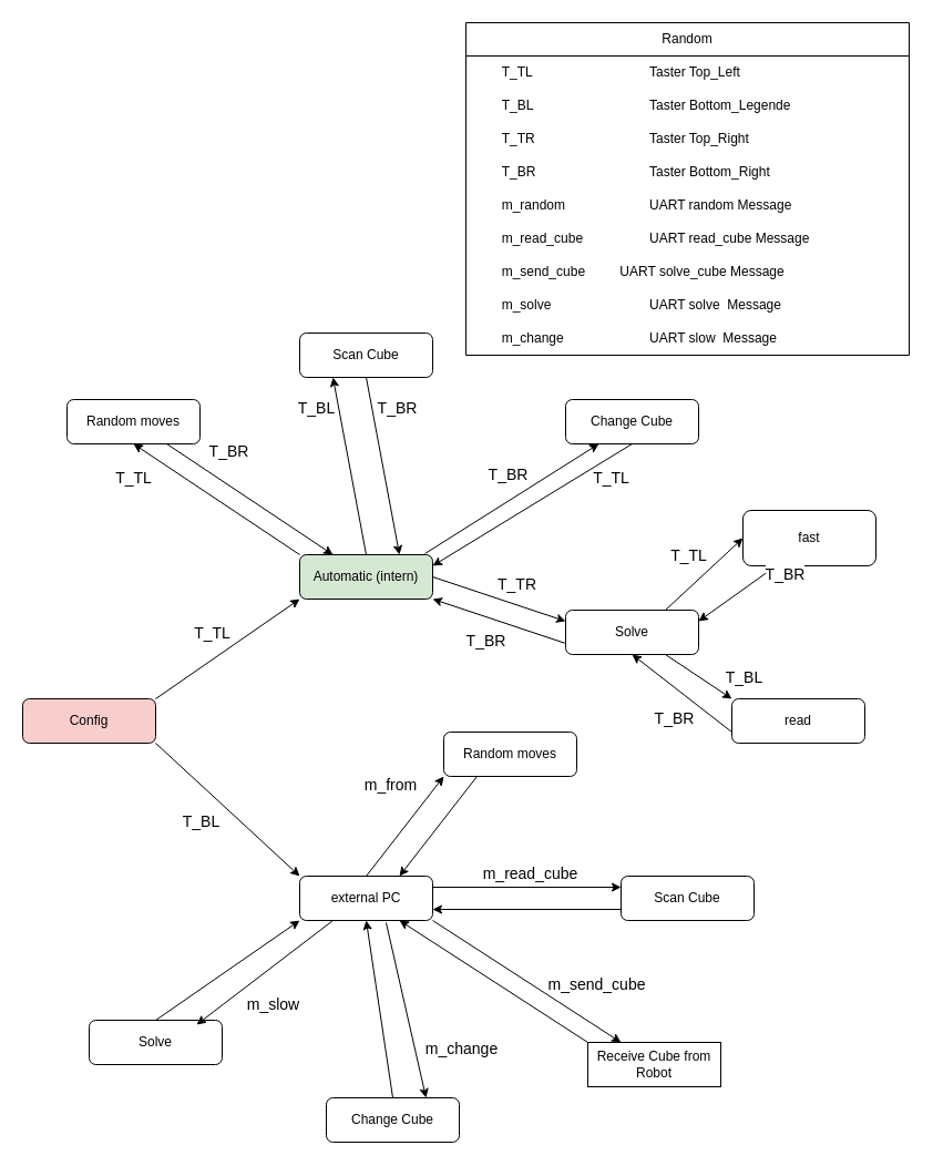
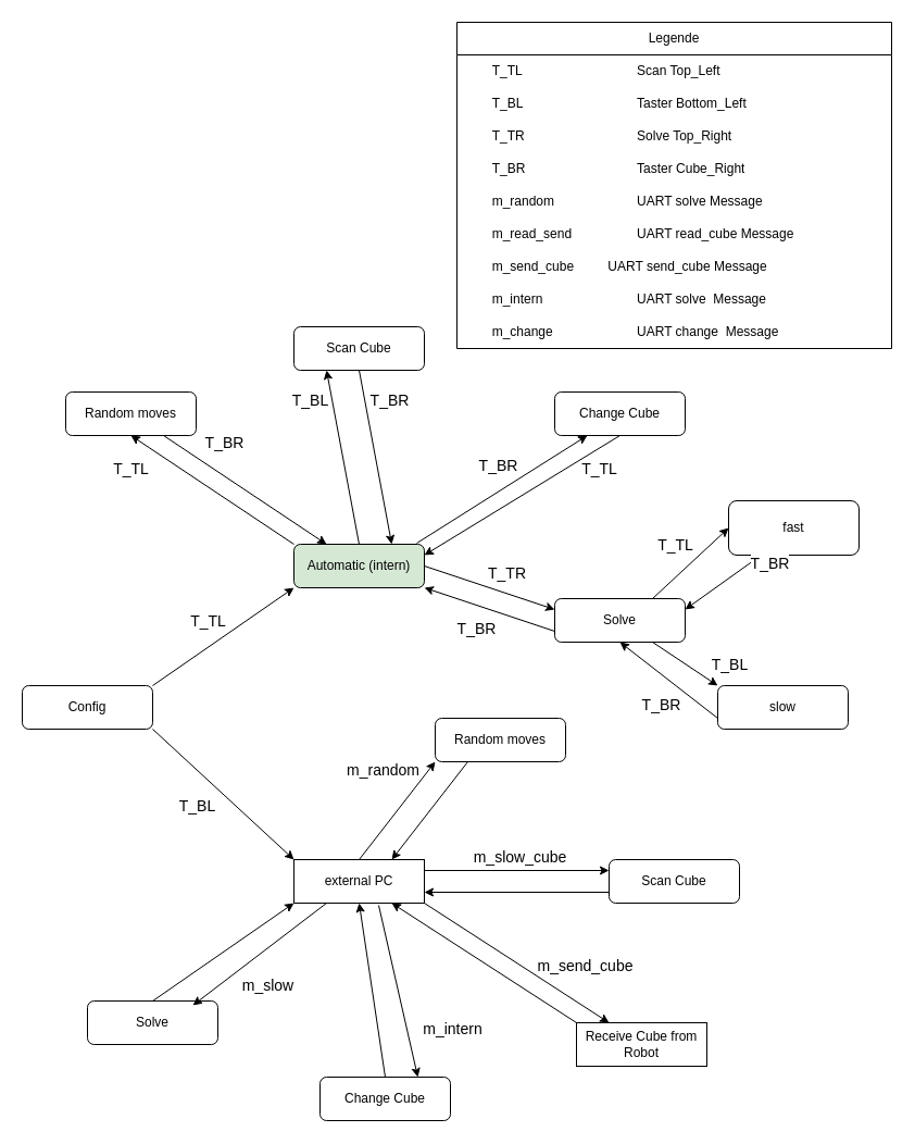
- <mxCell id="38" value="Random" style="swimlane;fontStyle=0;childLayout=stackLayout;horizontal=1;startSize=30;horizontalStack=0;resizeParent=1;resizeParentMax=0;resizeLast=0;collapsible=1;marginBottom=0;whiteSpace=wrap;html=1;" parent="1" vertex="1"><mxGeometry x="420" width="400" height="300" as="geometry" y="20"><mxRectangle x="610" y="525" width="90" height="30" as="alternateBounds" /></mxGeometry></mxCell>
+ <mxCell id="38" value="Legende" style="swimlane;fontStyle=0;childLayout=stackLayout;horizontal=1;startSize=30;horizontalStack=0;resizeParent=1;resizeParentMax=0;resizeLast=0;collapsible=1;marginBottom=0;whiteSpace=wrap;html=1;" parent="1" vertex="1"><mxGeometry x="420" width="400" height="300" as="geometry" y="20"><mxRectangle x="610" y="525" width="90" height="30" as="alternateBounds" /></mxGeometry></mxCell>
- <mxCell id="39" value="&lt;span style=&quot;white-space: pre;&quot;&gt;&#09;&lt;/span&gt;T_TL&lt;span style=&quot;white-space: pre;&quot;&gt;&#09;&lt;/span&gt;&lt;span style=&quot;white-space: pre;&quot;&gt;&#09;&lt;/span&gt;&lt;span style=&quot;white-space: pre;&quot;&gt;&#09;&lt;/span&gt;&lt;span style=&quot;white-space: pre;&quot;&gt;&#09;&lt;/span&gt;Taster Top_Left" style="text;strokeColor=none;fillColor=none;align=left;verticalAlign=middle;spacingLeft=4;spacingRight=4;overflow=hidden;points=[[0,0.5],[1,0.5]];portConstraint=eastwest;rotatable=0;whiteSpace=wrap;html=1;" parent="38" vertex="1"><mxGeometry y="30" width="400" height="30" as="geometry" /></mxCell>
+ <mxCell id="39" value="&lt;span style=&quot;white-space: pre;&quot;&gt;&#09;&lt;/span&gt;T_TL&lt;span style=&quot;white-space: pre;&quot;&gt;&#09;&lt;/span&gt;&lt;span style=&quot;white-space: pre;&quot;&gt;&#09;&lt;/span&gt;&lt;span style=&quot;white-space: pre;&quot;&gt;&#09;&lt;/span&gt;&lt;span style=&quot;white-space: pre;&quot;&gt;&#09;&lt;/span&gt;Scan Top_Left" style="text;strokeColor=none;fillColor=none;align=left;verticalAlign=middle;spacingLeft=4;spacingRight=4;overflow=hidden;points=[[0,0.5],[1,0.5]];portConstraint=eastwest;rotatable=0;whiteSpace=wrap;html=1;" parent="38" vertex="1"><mxGeometry y="30" width="400" height="30" as="geometry" /></mxCell>
- <mxCell id="40" value="&lt;span style=&quot;white-space: pre;&quot;&gt;&#09;&lt;/span&gt;T_BL&lt;span style=&quot;white-space: pre;&quot;&gt;&#09;&lt;/span&gt;&lt;span style=&quot;white-space: pre;&quot;&gt;&#09;&lt;span style=&quot;white-space: pre;&quot;&gt;&#09;&lt;/span&gt;&lt;span style=&quot;white-space: pre;&quot;&gt;&#09;&lt;/span&gt;&lt;/span&gt;Taster Bottom_Legende" style="text;strokeColor=none;fillColor=none;align=left;verticalAlign=middle;spacingLeft=4;spacingRight=4;overflow=hidden;points=[[0,0.5],[1,0.5]];portConstraint=eastwest;rotatable=0;whiteSpace=wrap;html=1;" parent="38" vertex="1"><mxGeometry y="60" width="400" height="30" as="geometry" /></mxCell>
+ <mxCell id="40" value="&lt;span style=&quot;white-space: pre;&quot;&gt;&#09;&lt;/span&gt;T_BL&lt;span style=&quot;white-space: pre;&quot;&gt;&#09;&lt;/span&gt;&lt;span style=&quot;white-space: pre;&quot;&gt;&#09;&lt;span style=&quot;white-space: pre;&quot;&gt;&#09;&lt;/span&gt;&lt;span style=&quot;white-space: pre;&quot;&gt;&#09;&lt;/span&gt;&lt;/span&gt;Taster Bottom_Left" style="text;strokeColor=none;fillColor=none;align=left;verticalAlign=middle;spacingLeft=4;spacingRight=4;overflow=hidden;points=[[0,0.5],[1,0.5]];portConstraint=eastwest;rotatable=0;whiteSpace=wrap;html=1;" parent="38" vertex="1"><mxGeometry y="60" width="400" height="30" as="geometry" /></mxCell>
- <mxCell id="41" value="&lt;span style=&quot;white-space: pre;&quot;&gt;&#09;&lt;/span&gt;T_TR&lt;span style=&quot;white-space: pre;&quot;&gt;&#09;&lt;/span&gt;&lt;span style=&quot;white-space: pre;&quot;&gt;&#09;&lt;span style=&quot;white-space: pre;&quot;&gt;&#09;&lt;/span&gt;&lt;span style=&quot;white-space: pre;&quot;&gt;&#09;&lt;/span&gt;&lt;/span&gt;Taster Top_Right" style="text;strokeColor=none;fillColor=none;align=left;verticalAlign=middle;spacingLeft=4;spacingRight=4;overflow=hidden;points=[[0,0.5],[1,0.5]];portConstraint=eastwest;rotatable=0;whiteSpace=wrap;html=1;" parent="38" vertex="1"><mxGeometry y="90" width="400" height="30" as="geometry" /></mxCell>
+ <mxCell id="41" value="&lt;span style=&quot;white-space: pre;&quot;&gt;&#09;&lt;/span&gt;T_TR&lt;span style=&quot;white-space: pre;&quot;&gt;&#09;&lt;/span&gt;&lt;span style=&quot;white-space: pre;&quot;&gt;&#09;&lt;span style=&quot;white-space: pre;&quot;&gt;&#09;&lt;/span&gt;&lt;span style=&quot;white-space: pre;&quot;&gt;&#09;&lt;/span&gt;&lt;/span&gt;Solve Top_Right" style="text;strokeColor=none;fillColor=none;align=left;verticalAlign=middle;spacingLeft=4;spacingRight=4;overflow=hidden;points=[[0,0.5],[1,0.5]];portConstraint=eastwest;rotatable=0;whiteSpace=wrap;html=1;" parent="38" vertex="1"><mxGeometry y="90" width="400" height="30" as="geometry" /></mxCell>
- <mxCell id="42" value="&lt;span style=&quot;white-space: pre;&quot;&gt;&#09;&lt;/span&gt;T_BR&lt;span style=&quot;white-space: pre;&quot;&gt;&#09;&lt;/span&gt;&lt;span style=&quot;white-space: pre;&quot;&gt;&#09;&lt;span style=&quot;white-space: pre;&quot;&gt;&#09;&lt;/span&gt;&lt;span style=&quot;white-space: pre;&quot;&gt;&#09;&lt;/span&gt;&lt;/span&gt;Taster Bottom_Right" style="text;strokeColor=none;fillColor=none;align=left;verticalAlign=middle;spacingLeft=4;spacingRight=4;overflow=hidden;points=[[0,0.5],[1,0.5]];portConstraint=eastwest;rotatable=0;whiteSpace=wrap;html=1;" parent="38" vertex="1"><mxGeometry y="120" width="400" height="30" as="geometry" /></mxCell>
+ <mxCell id="42" value="&lt;span style=&quot;white-space: pre;&quot;&gt;&#09;&lt;/span&gt;T_BR&lt;span style=&quot;white-space: pre;&quot;&gt;&#09;&lt;/span&gt;&lt;span style=&quot;white-space: pre;&quot;&gt;&#09;&lt;span style=&quot;white-space: pre;&quot;&gt;&#09;&lt;/span&gt;&lt;span style=&quot;white-space: pre;&quot;&gt;&#09;&lt;/span&gt;&lt;/span&gt;Taster Cube_Right" style="text;strokeColor=none;fillColor=none;align=left;verticalAlign=middle;spacingLeft=4;spacingRight=4;overflow=hidden;points=[[0,0.5],[1,0.5]];portConstraint=eastwest;rotatable=0;whiteSpace=wrap;html=1;" parent="38" vertex="1"><mxGeometry y="120" width="400" height="30" as="geometry" /></mxCell>
- <mxCell id="43" value="&lt;span style=&quot;white-space: pre;&quot;&gt;&#09;&lt;/span&gt;m_random&lt;span style=&quot;white-space: pre;&quot;&gt;&#09;&lt;/span&gt;&lt;span style=&quot;white-space: pre;&quot;&gt;&#09;&lt;span style=&quot;white-space: pre;&quot;&gt;&#09;&lt;/span&gt;&lt;/span&gt;UART random Message" style="text;strokeColor=none;fillColor=none;align=left;verticalAlign=middle;spacingLeft=4;spacingRight=4;overflow=hidden;points=[[0,0.5],[1,0.5]];portConstraint=eastwest;rotatable=0;whiteSpace=wrap;html=1;" parent="38" vertex="1"><mxGeometry y="150" width="400" height="30" as="geometry" /></mxCell>
+ <mxCell id="43" value="&lt;span style=&quot;white-space: pre;&quot;&gt;&#09;&lt;/span&gt;m_random&lt;span style=&quot;white-space: pre;&quot;&gt;&#09;&lt;/span&gt;&lt;span style=&quot;white-space: pre;&quot;&gt;&#09;&lt;span style=&quot;white-space: pre;&quot;&gt;&#09;&lt;/span&gt;&lt;/span&gt;UART solve Message" style="text;strokeColor=none;fillColor=none;align=left;verticalAlign=middle;spacingLeft=4;spacingRight=4;overflow=hidden;points=[[0,0.5],[1,0.5]];portConstraint=eastwest;rotatable=0;whiteSpace=wrap;html=1;" parent="38" vertex="1"><mxGeometry y="150" width="400" height="30" as="geometry" /></mxCell>
- <mxCell id="44" value="&lt;span style=&quot;white-space: pre;&quot;&gt;&#09;&lt;/span&gt;m_read_cube&lt;span style=&quot;white-space: pre;&quot;&gt;&#09;&lt;/span&gt;&lt;span style=&quot;white-space: pre;&quot;&gt;&#09;&lt;/span&gt;&lt;span style=&quot;white-space: pre;&quot;&gt;&#09;&lt;/span&gt;UART read_cube Message&lt;span style=&quot;white-space: pre;&quot;&gt;&#09;&lt;/span&gt;&lt;span style=&quot;white-space: pre;&quot;&gt;&#09;&lt;/span&gt;&lt;span style=&quot;white-space: pre;&quot;&gt;&#09;&lt;/span&gt;" style="text;strokeColor=none;fillColor=none;align=left;verticalAlign=middle;spacingLeft=4;spacingRight=4;overflow=hidden;points=[[0,0.5],[1,0.5]];portConstraint=eastwest;rotatable=0;whiteSpace=wrap;html=1;" parent="38" vertex="1"><mxGeometry y="180" width="400" height="30" as="geometry" /></mxCell>
+ <mxCell id="44" value="&lt;span style=&quot;white-space: pre;&quot;&gt;&#09;&lt;/span&gt;m_read_send&lt;span style=&quot;white-space: pre;&quot;&gt;&#09;&lt;/span&gt;&lt;span style=&quot;white-space: pre;&quot;&gt;&#09;&lt;/span&gt;&lt;span style=&quot;white-space: pre;&quot;&gt;&#09;&lt;/span&gt;UART read_cube Message&lt;span style=&quot;white-space: pre;&quot;&gt;&#09;&lt;/span&gt;&lt;span style=&quot;white-space: pre;&quot;&gt;&#09;&lt;/span&gt;&lt;span style=&quot;white-space: pre;&quot;&gt;&#09;&lt;/span&gt;" style="text;strokeColor=none;fillColor=none;align=left;verticalAlign=middle;spacingLeft=4;spacingRight=4;overflow=hidden;points=[[0,0.5],[1,0.5]];portConstraint=eastwest;rotatable=0;whiteSpace=wrap;html=1;" parent="38" vertex="1"><mxGeometry y="180" width="400" height="30" as="geometry" /></mxCell>
- <mxCell id="45" value="&lt;span style=&quot;white-space: pre;&quot;&gt;&#09;&lt;/span&gt;m_send_cube&lt;span style=&quot;white-space: pre;&quot;&gt;&#09;&lt;/span&gt;&lt;span style=&quot;white-space: pre;&quot;&gt;&#09;&lt;/span&gt;UART solve_cube Message&lt;span style=&quot;white-space: pre;&quot;&gt;&#09;&lt;/span&gt;&lt;span style=&quot;white-space: pre;&quot;&gt;&#09;&lt;/span&gt;&lt;span style=&quot;white-space: pre;&quot;&gt;&#09;&lt;/span&gt;" style="text;strokeColor=none;fillColor=none;align=left;verticalAlign=middle;spacingLeft=4;spacingRight=4;overflow=hidden;points=[[0,0.5],[1,0.5]];portConstraint=eastwest;rotatable=0;whiteSpace=wrap;html=1;" parent="38" vertex="1"><mxGeometry y="210" width="400" height="30" as="geometry" /></mxCell>
+ <mxCell id="45" value="&lt;span style=&quot;white-space: pre;&quot;&gt;&#09;&lt;/span&gt;m_send_cube&lt;span style=&quot;white-space: pre;&quot;&gt;&#09;&lt;/span&gt;&lt;span style=&quot;white-space: pre;&quot;&gt;&#09;&lt;/span&gt;UART send_cube Message&lt;span style=&quot;white-space: pre;&quot;&gt;&#09;&lt;/span&gt;&lt;span style=&quot;white-space: pre;&quot;&gt;&#09;&lt;/span&gt;&lt;span style=&quot;white-space: pre;&quot;&gt;&#09;&lt;/span&gt;" style="text;strokeColor=none;fillColor=none;align=left;verticalAlign=middle;spacingLeft=4;spacingRight=4;overflow=hidden;points=[[0,0.5],[1,0.5]];portConstraint=eastwest;rotatable=0;whiteSpace=wrap;html=1;" parent="38" vertex="1"><mxGeometry y="210" width="400" height="30" as="geometry" /></mxCell>
- <mxCell id="46" value="&lt;span style=&quot;white-space: pre;&quot;&gt;&#09;&lt;/span&gt;m_solve&lt;span style=&quot;white-space: pre;&quot;&gt;&#09;&lt;/span&gt;&lt;span style=&quot;white-space: pre;&quot;&gt;&#09;&lt;/span&gt;&lt;span style=&quot;white-space: pre;&quot;&gt;&#09;&lt;/span&gt;&lt;span style=&quot;white-space: pre;&quot;&gt;&#09;&lt;/span&gt;UART solve&amp;nbsp; Message&lt;span style=&quot;white-space: pre;&quot;&gt;&#09;&lt;/span&gt;&lt;span style=&quot;white-space: pre;&quot;&gt;&#09;&lt;/span&gt;&lt;span style=&quot;white-space: pre;&quot;&gt;&#09;&lt;/span&gt;" style="text;strokeColor=none;fillColor=none;align=left;verticalAlign=middle;spacingLeft=4;spacingRight=4;overflow=hidden;points=[[0,0.5],[1,0.5]];portConstraint=eastwest;rotatable=0;whiteSpace=wrap;html=1;" parent="38" vertex="1"><mxGeometry y="240" width="400" height="30" as="geometry" /></mxCell>
+ <mxCell id="46" value="&lt;span style=&quot;white-space: pre;&quot;&gt;&#09;&lt;/span&gt;m_intern&lt;span style=&quot;white-space: pre;&quot;&gt;&#09;&lt;/span&gt;&lt;span style=&quot;white-space: pre;&quot;&gt;&#09;&lt;/span&gt;&lt;span style=&quot;white-space: pre;&quot;&gt;&#09;&lt;/span&gt;&lt;span style=&quot;white-space: pre;&quot;&gt;&#09;&lt;/span&gt;UART solve&amp;nbsp; Message&lt;span style=&quot;white-space: pre;&quot;&gt;&#09;&lt;/span&gt;&lt;span style=&quot;white-space: pre;&quot;&gt;&#09;&lt;/span&gt;&lt;span style=&quot;white-space: pre;&quot;&gt;&#09;&lt;/span&gt;" style="text;strokeColor=none;fillColor=none;align=left;verticalAlign=middle;spacingLeft=4;spacingRight=4;overflow=hidden;points=[[0,0.5],[1,0.5]];portConstraint=eastwest;rotatable=0;whiteSpace=wrap;html=1;" parent="38" vertex="1"><mxGeometry y="240" width="400" height="30" as="geometry" /></mxCell>
- <mxCell id="47" value="&lt;span style=&quot;white-space: pre;&quot;&gt;&#09;&lt;/span&gt;m_change&lt;span style=&quot;white-space: pre;&quot;&gt;&#09;&lt;/span&gt;&lt;span style=&quot;white-space: pre;&quot;&gt;&#09;&lt;/span&gt;&lt;span style=&quot;white-space: pre;&quot;&gt;&#09;&lt;/span&gt;UART slow&amp;nbsp; Message&lt;span style=&quot;white-space: pre;&quot;&gt;&#09;&lt;/span&gt;&lt;span style=&quot;white-space: pre;&quot;&gt;&#09;&lt;/span&gt;&lt;span style=&quot;white-space: pre;&quot;&gt;&#09;&lt;/span&gt;" style="text;strokeColor=none;fillColor=none;align=left;verticalAlign=middle;spacingLeft=4;spacingRight=4;overflow=hidden;points=[[0,0.5],[1,0.5]];portConstraint=eastwest;rotatable=0;whiteSpace=wrap;html=1;" vertex="1" parent="38"><mxGeometry y="270" width="400" height="30" as="geometry" /></mxCell>
+ <mxCell id="47" value="&lt;span style=&quot;white-space: pre;&quot;&gt;&#09;&lt;/span&gt;m_change&lt;span style=&quot;white-space: pre;&quot;&gt;&#09;&lt;/span&gt;&lt;span style=&quot;white-space: pre;&quot;&gt;&#09;&lt;/span&gt;&lt;span style=&quot;white-space: pre;&quot;&gt;&#09;&lt;/span&gt;UART change&amp;nbsp; Message&lt;span style=&quot;white-space: pre;&quot;&gt;&#09;&lt;/span&gt;&lt;span style=&quot;white-space: pre;&quot;&gt;&#09;&lt;/span&gt;&lt;span style=&quot;white-space: pre;&quot;&gt;&#09;&lt;/span&gt;" style="text;strokeColor=none;fillColor=none;align=left;verticalAlign=middle;spacingLeft=4;spacingRight=4;overflow=hidden;points=[[0,0.5],[1,0.5]];portConstraint=eastwest;rotatable=0;whiteSpace=wrap;html=1;" vertex="1" parent="38"><mxGeometry y="270" width="400" height="30" as="geometry" /></mxCell>
- <mxCell id="2" value="Config" style="rounded=1;whiteSpace=wrap;html=1;fontSize=12;glass=0;strokeWidth=1;shadow=0;fillColor=#f8cecc;" parent="1" vertex="1"><mxGeometry x="20" y="630" width="120" height="40" as="geometry" /></mxCell>
+ <mxCell id="2" value="Config" style="rounded=1;whiteSpace=wrap;html=1;fontSize=12;glass=0;strokeWidth=1;shadow=0;" parent="1" vertex="1"><mxGeometry x="20" y="630" width="120" height="40" as="geometry" /></mxCell>
- <mxCell id="51" value="read" style="rounded=1;whiteSpace=wrap;html=1;fontSize=12;glass=0;strokeWidth=1;shadow=0;" parent="1" vertex="1"><mxGeometry x="660" y="630" width="120" height="40" as="geometry" /></mxCell>
+ <mxCell id="51" value="slow" style="rounded=1;whiteSpace=wrap;html=1;fontSize=12;glass=0;strokeWidth=1;shadow=0;" parent="1" vertex="1"><mxGeometry x="660" y="630" width="120" height="40" as="geometry" /></mxCell>
- <mxCell id="34" value="&lt;font style=&quot;font-size: 14px;&quot;&gt;m_from&lt;/font&gt;" style="edgeLabel;html=1;align=center;verticalAlign=middle;resizable=0;points=[];" parent="1" vertex="1" connectable="0"><mxGeometry x="354.002" y="710.003" as="geometry"><mxPoint x="-3" y="-3" as="offset" /></mxGeometry></mxCell>
+ <mxCell id="34" value="&lt;font style=&quot;font-size: 14px;&quot;&gt;m_random&lt;/font&gt;" style="edgeLabel;html=1;align=center;verticalAlign=middle;resizable=0;points=[];" parent="1" vertex="1" connectable="0"><mxGeometry x="354.002" y="710.003" as="geometry"><mxPoint x="-3" y="-3" as="offset" /></mxGeometry></mxCell>
- <mxCell id="35" value="&lt;font style=&quot;font-size: 14px;&quot;&gt;m_read_cube&lt;/font&gt;" style="edgeLabel;html=1;align=center;verticalAlign=middle;resizable=0;points=[];" parent="1" vertex="1" connectable="0"><mxGeometry x="480.002" y="790.003" as="geometry"><mxPoint x="-3" y="-3" as="offset" /></mxGeometry></mxCell>
+ <mxCell id="35" value="&lt;font style=&quot;font-size: 14px;&quot;&gt;m_slow_cube&lt;/font&gt;" style="edgeLabel;html=1;align=center;verticalAlign=middle;resizable=0;points=[];" parent="1" vertex="1" connectable="0"><mxGeometry x="480.002" y="790.003" as="geometry"><mxPoint x="-3" y="-3" as="offset" /></mxGeometry></mxCell>
- <mxCell id="6" value="external PC" style="rounded=1;whiteSpace=wrap;html=1;fontSize=12;glass=0;strokeWidth=1;shadow=0;" parent="1" vertex="1"><mxGeometry x="270" y="790" width="120" height="40" as="geometry" /></mxCell>
+ <mxCell id="6" value="external PC" style="whiteSpace=wrap;html=1;fontSize=12;glass=0;strokeWidth=1;shadow=0;rounded=0;" parent="1" vertex="1"><mxGeometry x="270" y="790" width="120" height="40" as="geometry" /></mxCell>
- <mxCell id="63" value="&lt;font style=&quot;font-size: 14px;&quot;&gt;m_change&lt;/font&gt;" style="edgeLabel;html=1;align=center;verticalAlign=middle;resizable=0;points=[];" vertex="1" connectable="0" parent="1"><mxGeometry x="420.002" y="950.003" as="geometry"><mxPoint x="-5" y="-5" as="offset" /></mxGeometry></mxCell>
+ <mxCell id="63" value="&lt;font style=&quot;font-size: 14px;&quot;&gt;m_intern&lt;/font&gt;" style="edgeLabel;html=1;align=center;verticalAlign=middle;resizable=0;points=[];" vertex="1" connectable="0" parent="1"><mxGeometry x="420.002" y="950.003" as="geometry"><mxPoint x="-5" y="-5" as="offset" /></mxGeometry></mxCell>
